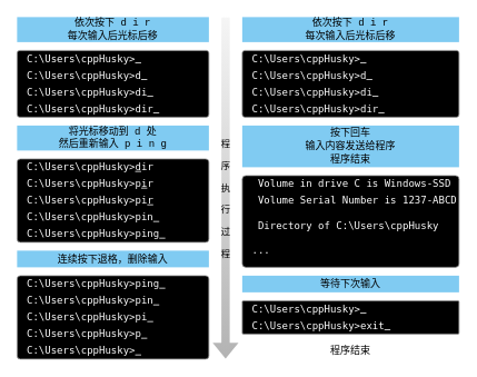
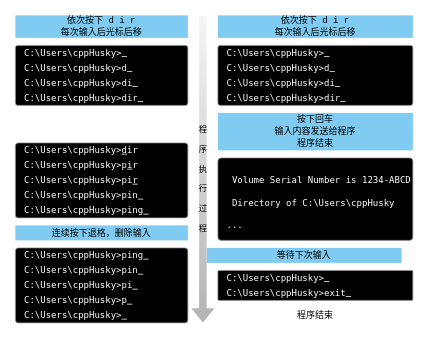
- <mxCell id="24" value="将光标移动到 d&amp;nbsp;处&lt;br&gt;然后重新输入 p i n g" style="text;html=1;strokeColor=none;fillColor=#80cbf2;align=center;verticalAlign=middle;whiteSpace=wrap;rounded=0;fontFamily=Courier New;gradientColor=none;gradientDirection=south;" parent="1" vertex="1"><mxGeometry x="20" y="150" width="230" height="30" as="geometry" /></mxCell>
- <mxCell id="10" value="&lt;pre&gt;&lt;font color=&quot;#ffffff&quot;&gt; Volume in drive C is Windows-SSD&lt;/font&gt;&lt;br&gt;&lt;/pre&gt;" style="text;html=1;strokeColor=none;fillColor=none;align=left;verticalAlign=middle;whiteSpace=wrap;rounded=0;" parent="1" vertex="1"><mxGeometry x="300" y="210" width="250" height="20" as="geometry" /></mxCell>
- <mxCell id="11" value="&lt;pre&gt;&lt;font color=&quot;#ffffff&quot;&gt; Volume Serial Number is 1237-ABCD&lt;/font&gt;&lt;/pre&gt;" style="text;html=1;strokeColor=none;fillColor=none;align=left;verticalAlign=middle;whiteSpace=wrap;rounded=0;" parent="1" vertex="1"><mxGeometry x="300" y="230" width="250" height="20" as="geometry" /></mxCell>
+ <mxCell id="11" value="&lt;pre&gt;&lt;font color=&quot;#ffffff&quot;&gt; Volume Serial Number is 1234-ABCD&lt;/font&gt;&lt;/pre&gt;" style="text;html=1;strokeColor=none;fillColor=none;align=left;verticalAlign=middle;whiteSpace=wrap;rounded=0;" parent="1" vertex="1"><mxGeometry x="300" y="230" width="250" height="20" as="geometry" /></mxCell>
- <mxCell id="15" value="&lt;font face=&quot;Courier New&quot;&gt;等待下次输入&lt;br&gt;&lt;/font&gt;" style="rounded=0;whiteSpace=wrap;html=1;fillColor=#80cbf2;strokeColor=none;" parent="1" vertex="1"><mxGeometry x="290" y="330" width="260" height="20" as="geometry" /></mxCell>
+ <mxCell id="15" value="&lt;font face=&quot;Courier New&quot;&gt;等待下次输入&lt;br&gt;&lt;/font&gt;" style="rounded=0;whiteSpace=wrap;html=1;fillColor=#80cbf2;strokeColor=none;" parent="1" vertex="1"><mxGeometry x="275" y="330" width="260" height="20" as="geometry" /></mxCell>
